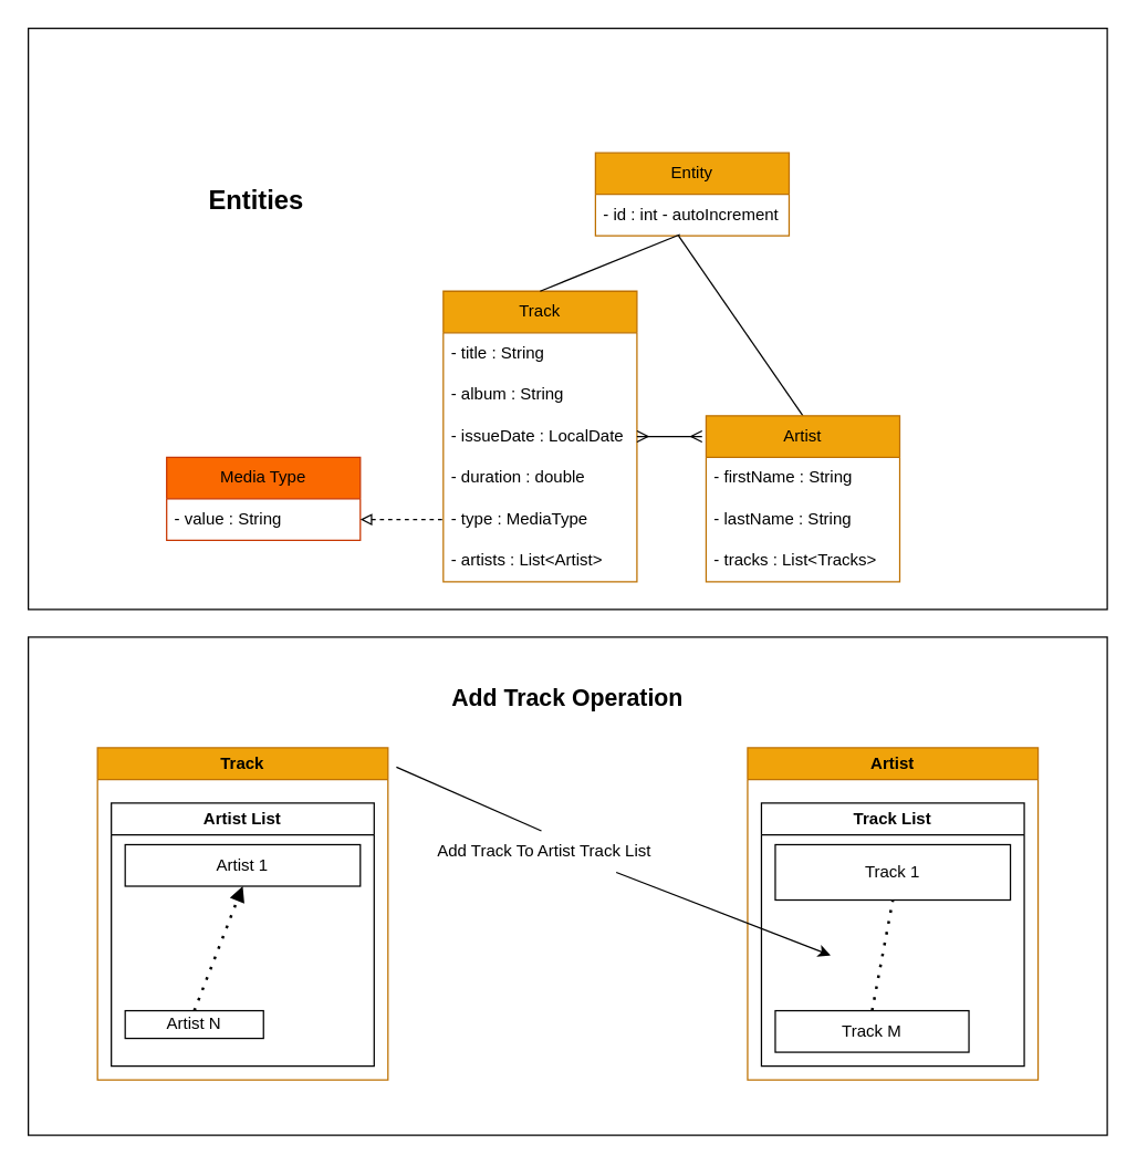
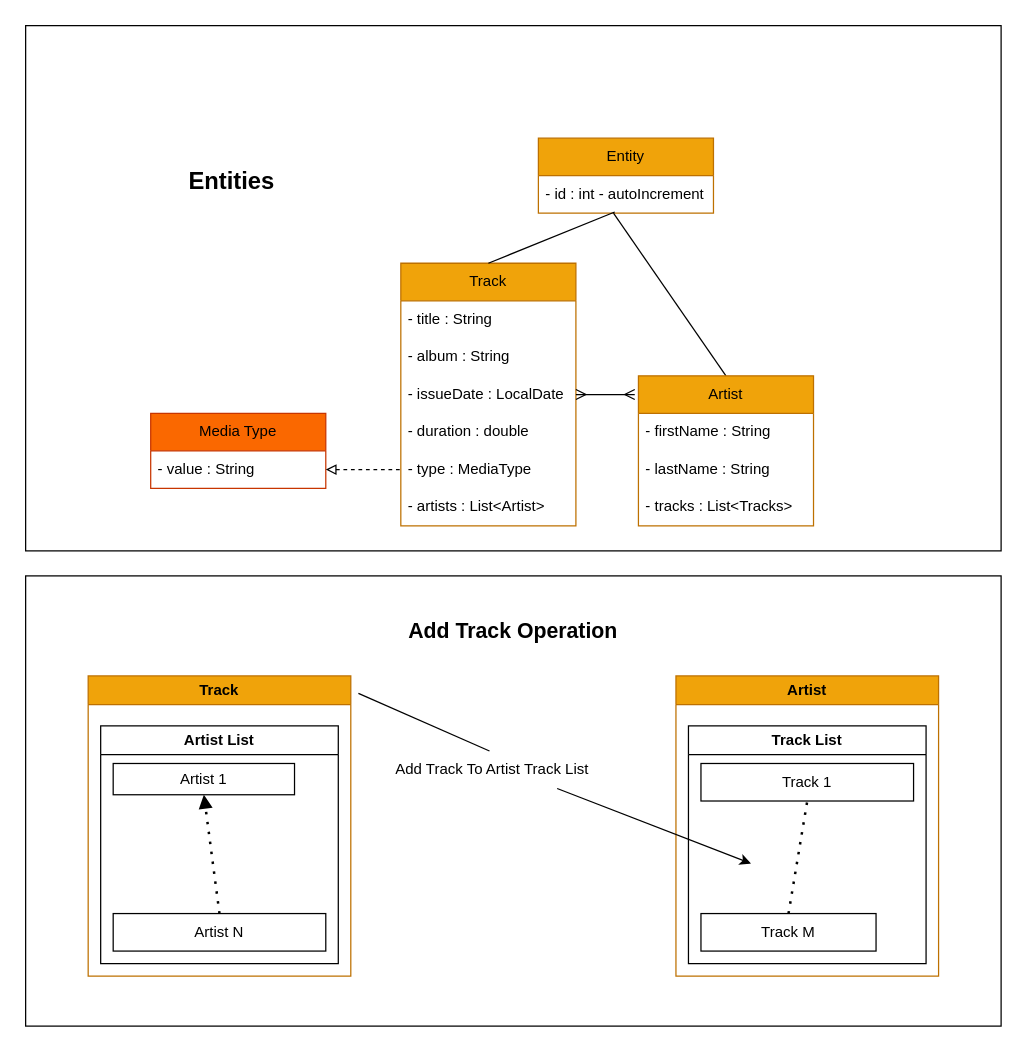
- <mxCell id="25" value="Artist 1" style="rounded=0;whiteSpace=wrap;html=1;" parent="24" vertex="1"><mxGeometry x="10" y="30" width="170" height="30" as="geometry" /></mxCell>
+ <mxCell id="25" value="Artist 1" style="rounded=0;whiteSpace=wrap;html=1;" parent="24" vertex="1"><mxGeometry x="10" y="30" width="145" height="25" as="geometry" /></mxCell>
- <mxCell id="30" value="Track 1" style="rounded=0;whiteSpace=wrap;html=1;" parent="29" vertex="1"><mxGeometry x="10" y="30" width="170" height="40" as="geometry" /></mxCell>
+ <mxCell id="30" value="Track 1" style="rounded=0;whiteSpace=wrap;html=1;" parent="29" vertex="1"><mxGeometry x="10" y="30" width="170" height="30" as="geometry" /></mxCell>
- <mxCell id="26" value="Artist N" style="rounded=0;whiteSpace=wrap;html=1;" parent="24" vertex="1"><mxGeometry x="10" y="150" width="100" height="20" as="geometry" /></mxCell>
+ <mxCell id="26" value="Artist N" style="rounded=0;whiteSpace=wrap;html=1;" parent="24" vertex="1"><mxGeometry x="10" y="150" width="170" height="30" as="geometry" /></mxCell>
